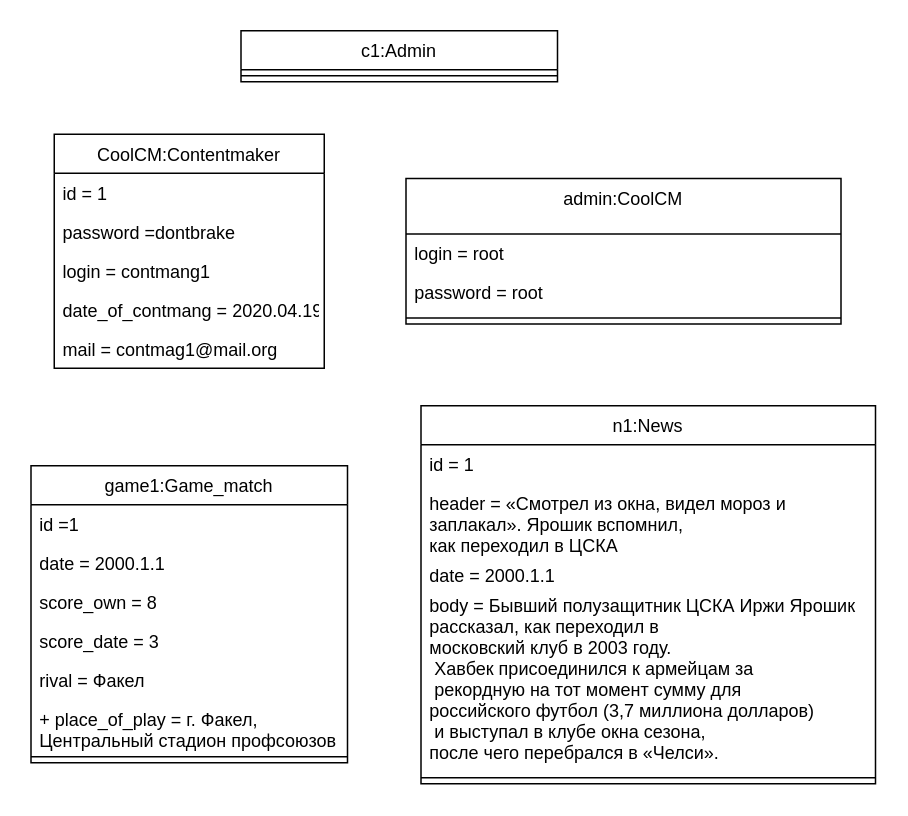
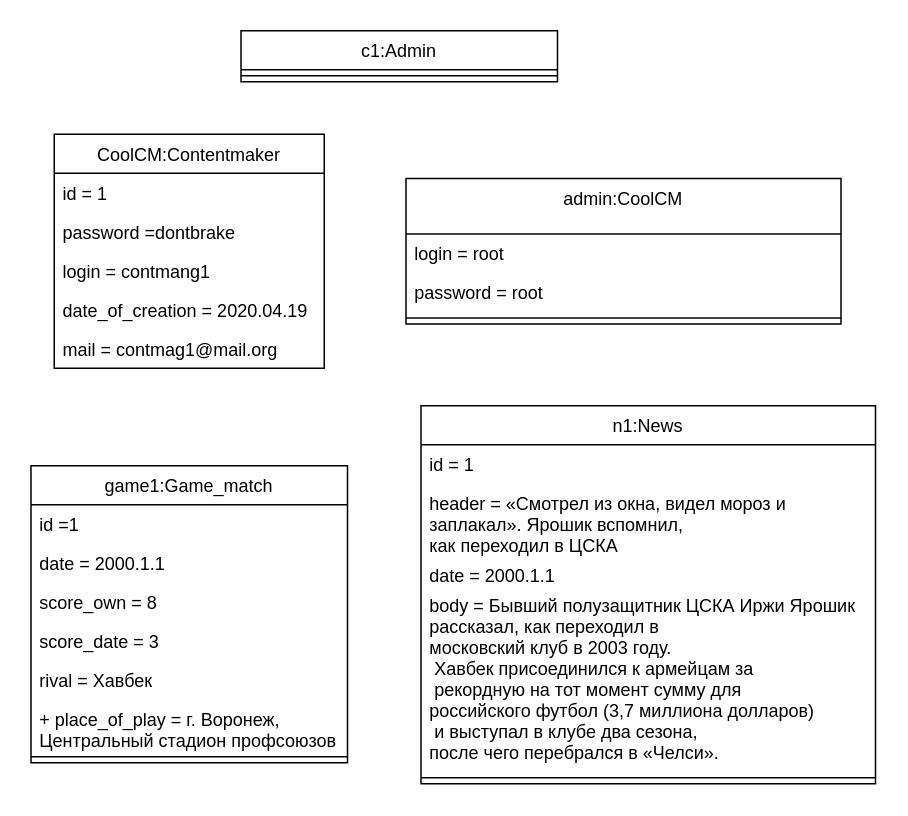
- <mxCell id="6" value="date_of_contmang = 2020.04.19" style="text;strokeColor=none;fillColor=none;align=left;verticalAlign=top;spacingLeft=4;spacingRight=4;overflow=hidden;rotatable=0;points=[[0,0.5],[1,0.5]];portConstraint=eastwest;" vertex="1" parent="2"><mxGeometry y="104" width="180" height="26" as="geometry" /></mxCell>
+ <mxCell id="6" value="date_of_creation = 2020.04.19" style="text;strokeColor=none;fillColor=none;align=left;verticalAlign=top;spacingLeft=4;spacingRight=4;overflow=hidden;rotatable=0;points=[[0,0.5],[1,0.5]];portConstraint=eastwest;" vertex="1" parent="2"><mxGeometry y="104" width="180" height="26" as="geometry" /></mxCell>
- <mxCell id="20" value="body = Бывший полузащитник ЦСКА Иржи Ярошик &#10;рассказал, как переходил в &#10;московский клуб в 2003 году.&#10; Хавбек присоединился к армейцам за&#10; рекордную на тот момент сумму для &#10;российского футбол (3,7 миллиона долларов)&#10; и выступал в клубе окна сезона, &#10;после чего перебрался в «Челси»." style="text;strokeColor=none;fillColor=none;align=left;verticalAlign=top;spacingLeft=4;spacingRight=4;overflow=hidden;rotatable=0;points=[[0,0.5],[1,0.5]];portConstraint=eastwest;" vertex="1" parent="16"><mxGeometry y="120" width="303" height="124" as="geometry" /></mxCell>
+ <mxCell id="20" value="body = Бывший полузащитник ЦСКА Иржи Ярошик &#10;рассказал, как переходил в &#10;московский клуб в 2003 году.&#10; Хавбек присоединился к армейцам за&#10; рекордную на тот момент сумму для &#10;российского футбол (3,7 миллиона долларов)&#10; и выступал в клубе два сезона, &#10;после чего перебрался в «Челси»." style="text;strokeColor=none;fillColor=none;align=left;verticalAlign=top;spacingLeft=4;spacingRight=4;overflow=hidden;rotatable=0;points=[[0,0.5],[1,0.5]];portConstraint=eastwest;" vertex="1" parent="16"><mxGeometry y="120" width="303" height="124" as="geometry" /></mxCell>
- <mxCell id="13" value="rival = Факел" style="text;strokeColor=none;fillColor=none;align=left;verticalAlign=top;spacingLeft=4;spacingRight=4;overflow=hidden;rotatable=0;points=[[0,0.5],[1,0.5]];portConstraint=eastwest;" vertex="1" parent="8"><mxGeometry y="130" width="211" height="26" as="geometry" /></mxCell>
+ <mxCell id="13" value="rival = Хавбек" style="text;strokeColor=none;fillColor=none;align=left;verticalAlign=top;spacingLeft=4;spacingRight=4;overflow=hidden;rotatable=0;points=[[0,0.5],[1,0.5]];portConstraint=eastwest;" vertex="1" parent="8"><mxGeometry y="130" width="211" height="26" as="geometry" /></mxCell>
- <mxCell id="14" value="+ place_of_play = г. Факел, &#10;Центральный стадион профсоюзов " style="text;strokeColor=none;fillColor=none;align=left;verticalAlign=top;spacingLeft=4;spacingRight=4;overflow=hidden;rotatable=0;points=[[0,0.5],[1,0.5]];portConstraint=eastwest;" vertex="1" parent="8"><mxGeometry y="156" width="211" height="34" as="geometry" /></mxCell>
+ <mxCell id="14" value="+ place_of_play = г. Воронеж, &#10;Центральный стадион профсоюзов " style="text;strokeColor=none;fillColor=none;align=left;verticalAlign=top;spacingLeft=4;spacingRight=4;overflow=hidden;rotatable=0;points=[[0,0.5],[1,0.5]];portConstraint=eastwest;" vertex="1" parent="8"><mxGeometry y="156" width="211" height="34" as="geometry" /></mxCell>
